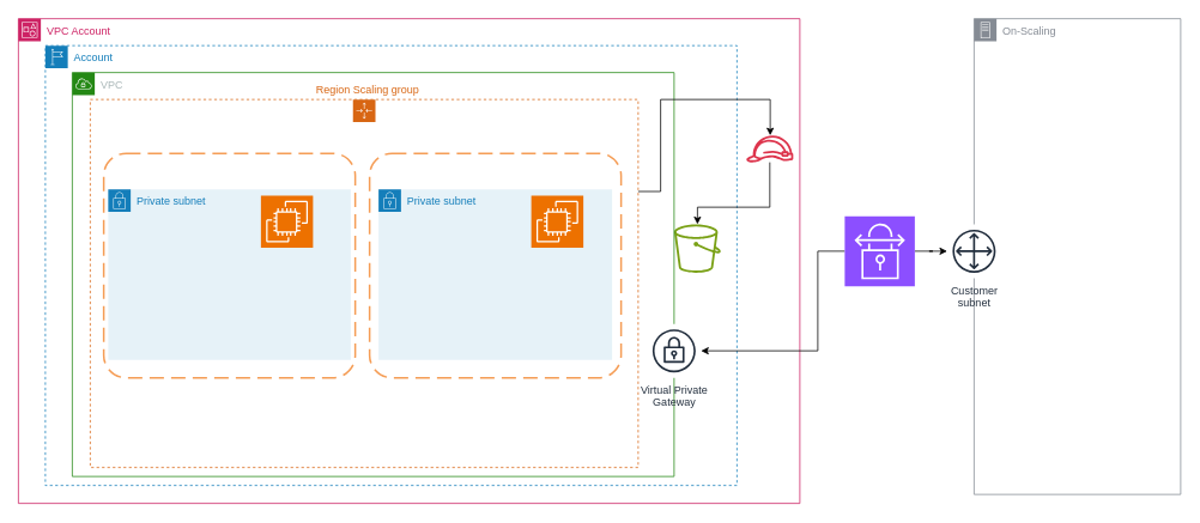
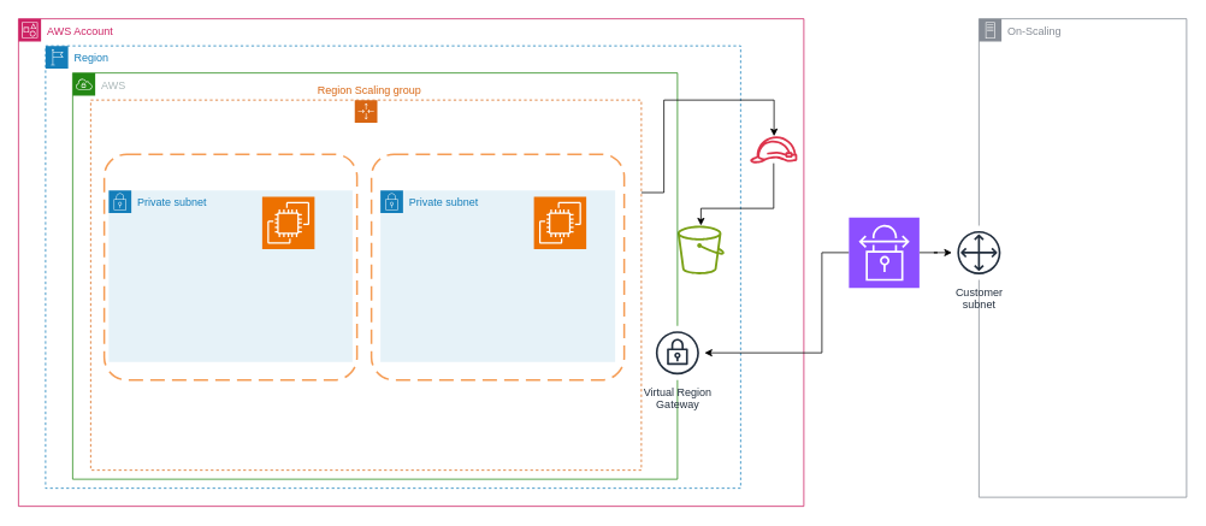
- <mxCell id="2" value="VPC Account" style="points=[[0,0],[0.25,0],[0.5,0],[0.75,0],[1,0],[1,0.25],[1,0.5],[1,0.75],[1,1],[0.75,1],[0.5,1],[0.25,1],[0,1],[0,0.75],[0,0.5],[0,0.25]];outlineConnect=0;gradientColor=none;html=1;whiteSpace=wrap;fontSize=12;fontStyle=0;container=1;pointerEvents=0;collapsible=0;recursiveResize=0;shape=mxgraph.aws4.group;grIcon=mxgraph.aws4.group_account;strokeColor=#CD2264;fillColor=none;verticalAlign=top;align=left;spacingLeft=30;fontColor=#CD2264;dashed=0;" vertex="1" parent="1"><mxGeometry x="20" y="20" width="870" height="540" as="geometry" /></mxCell>
+ <mxCell id="2" value="AWS Account" style="points=[[0,0],[0.25,0],[0.5,0],[0.75,0],[1,0],[1,0.25],[1,0.5],[1,0.75],[1,1],[0.75,1],[0.5,1],[0.25,1],[0,1],[0,0.75],[0,0.5],[0,0.25]];outlineConnect=0;gradientColor=none;html=1;whiteSpace=wrap;fontSize=12;fontStyle=0;container=1;pointerEvents=0;collapsible=0;recursiveResize=0;shape=mxgraph.aws4.group;grIcon=mxgraph.aws4.group_account;strokeColor=#CD2264;fillColor=none;verticalAlign=top;align=left;spacingLeft=30;fontColor=#CD2264;dashed=0;" vertex="1" parent="1"><mxGeometry x="20" y="20" width="870" height="540" as="geometry" /></mxCell>
- <mxCell id="4" value="Account" style="points=[[0,0],[0.25,0],[0.5,0],[0.75,0],[1,0],[1,0.25],[1,0.5],[1,0.75],[1,1],[0.75,1],[0.5,1],[0.25,1],[0,1],[0,0.75],[0,0.5],[0,0.25]];outlineConnect=0;gradientColor=none;html=1;whiteSpace=wrap;fontSize=12;fontStyle=0;container=1;pointerEvents=0;collapsible=0;recursiveResize=0;shape=mxgraph.aws4.group;grIcon=mxgraph.aws4.group_region;strokeColor=#147EBA;fillColor=none;verticalAlign=top;align=left;spacingLeft=30;fontColor=#147EBA;dashed=1;" vertex="1" parent="1"><mxGeometry x="50" y="50" width="770" height="490" as="geometry" /></mxCell>
+ <mxCell id="4" value="Region" style="points=[[0,0],[0.25,0],[0.5,0],[0.75,0],[1,0],[1,0.25],[1,0.5],[1,0.75],[1,1],[0.75,1],[0.5,1],[0.25,1],[0,1],[0,0.75],[0,0.5],[0,0.25]];outlineConnect=0;gradientColor=none;html=1;whiteSpace=wrap;fontSize=12;fontStyle=0;container=1;pointerEvents=0;collapsible=0;recursiveResize=0;shape=mxgraph.aws4.group;grIcon=mxgraph.aws4.group_region;strokeColor=#147EBA;fillColor=none;verticalAlign=top;align=left;spacingLeft=30;fontColor=#147EBA;dashed=1;" vertex="1" parent="1"><mxGeometry x="50" y="50" width="770" height="490" as="geometry" /></mxCell>
- <mxCell id="6" value="VPC" style="points=[[0,0],[0.25,0],[0.5,0],[0.75,0],[1,0],[1,0.25],[1,0.5],[1,0.75],[1,1],[0.75,1],[0.5,1],[0.25,1],[0,1],[0,0.75],[0,0.5],[0,0.25]];outlineConnect=0;gradientColor=none;html=1;whiteSpace=wrap;fontSize=12;fontStyle=0;container=1;pointerEvents=0;collapsible=0;recursiveResize=0;shape=mxgraph.aws4.group;grIcon=mxgraph.aws4.group_vpc;strokeColor=#248814;fillColor=none;verticalAlign=top;align=left;spacingLeft=30;fontColor=#AAB7B8;dashed=0;" vertex="1" parent="1"><mxGeometry x="80" y="80" width="670" height="450" as="geometry" /></mxCell>
+ <mxCell id="6" value="AWS" style="points=[[0,0],[0.25,0],[0.5,0],[0.75,0],[1,0],[1,0.25],[1,0.5],[1,0.75],[1,1],[0.75,1],[0.5,1],[0.25,1],[0,1],[0,0.75],[0,0.5],[0,0.25]];outlineConnect=0;gradientColor=none;html=1;whiteSpace=wrap;fontSize=12;fontStyle=0;container=1;pointerEvents=0;collapsible=0;recursiveResize=0;shape=mxgraph.aws4.group;grIcon=mxgraph.aws4.group_vpc;strokeColor=#248814;fillColor=none;verticalAlign=top;align=left;spacingLeft=30;fontColor=#AAB7B8;dashed=0;" vertex="1" parent="1"><mxGeometry x="80" y="80" width="670" height="450" as="geometry" /></mxCell>
- <mxCell id="21" value="Virtual Private &lt;br&gt;Gateway" style="sketch=0;outlineConnect=0;fontColor=#232F3E;gradientColor=none;strokeColor=#232F3E;fillColor=#ffffff;dashed=0;verticalLabelPosition=bottom;verticalAlign=top;align=center;html=1;fontSize=12;fontStyle=0;aspect=fixed;shape=mxgraph.aws4.resourceIcon;resIcon=mxgraph.aws4.vpn_gateway;" vertex="1" parent="1"><mxGeometry x="720" y="360" width="60" height="60" as="geometry" /></mxCell>
+ <mxCell id="21" value="Virtual Region &lt;br&gt;Gateway" style="sketch=0;outlineConnect=0;fontColor=#232F3E;gradientColor=none;strokeColor=#232F3E;fillColor=#ffffff;dashed=0;verticalLabelPosition=bottom;verticalAlign=top;align=center;html=1;fontSize=12;fontStyle=0;aspect=fixed;shape=mxgraph.aws4.resourceIcon;resIcon=mxgraph.aws4.vpn_gateway;" vertex="1" parent="1"><mxGeometry x="720" y="360" width="60" height="60" as="geometry" /></mxCell>
